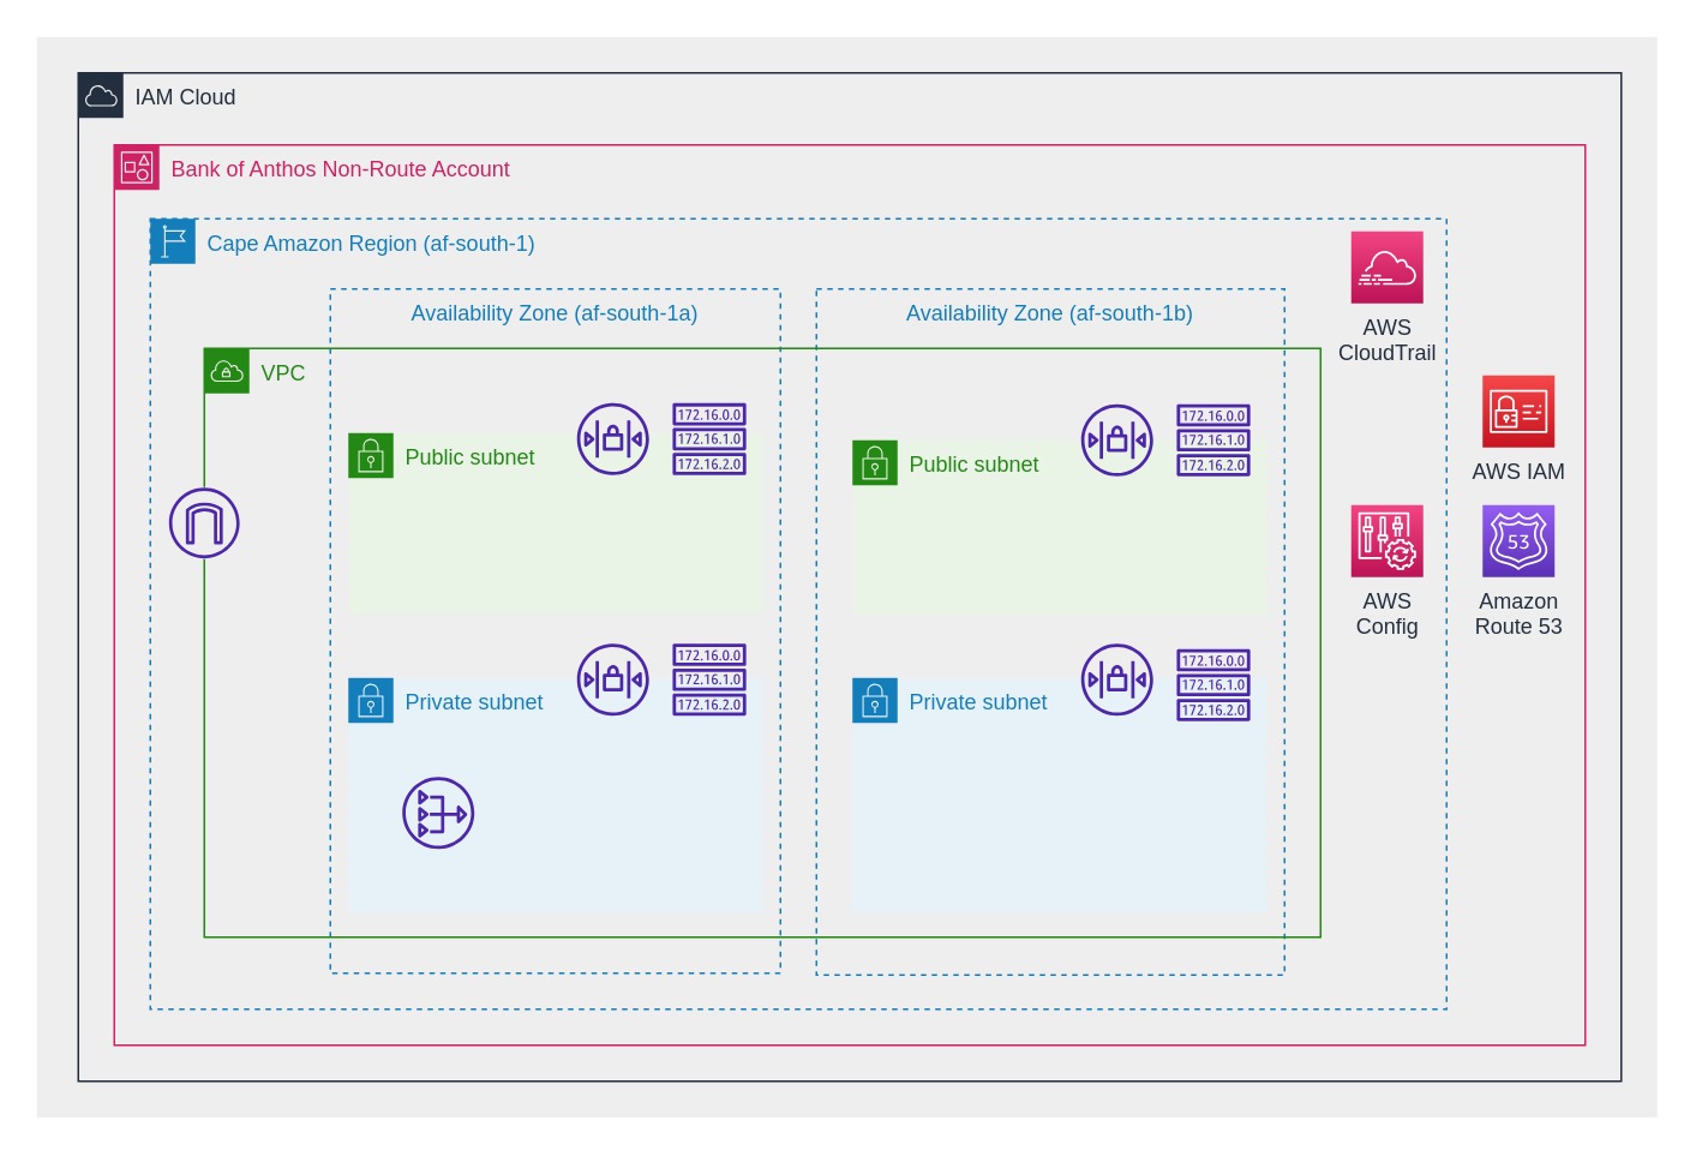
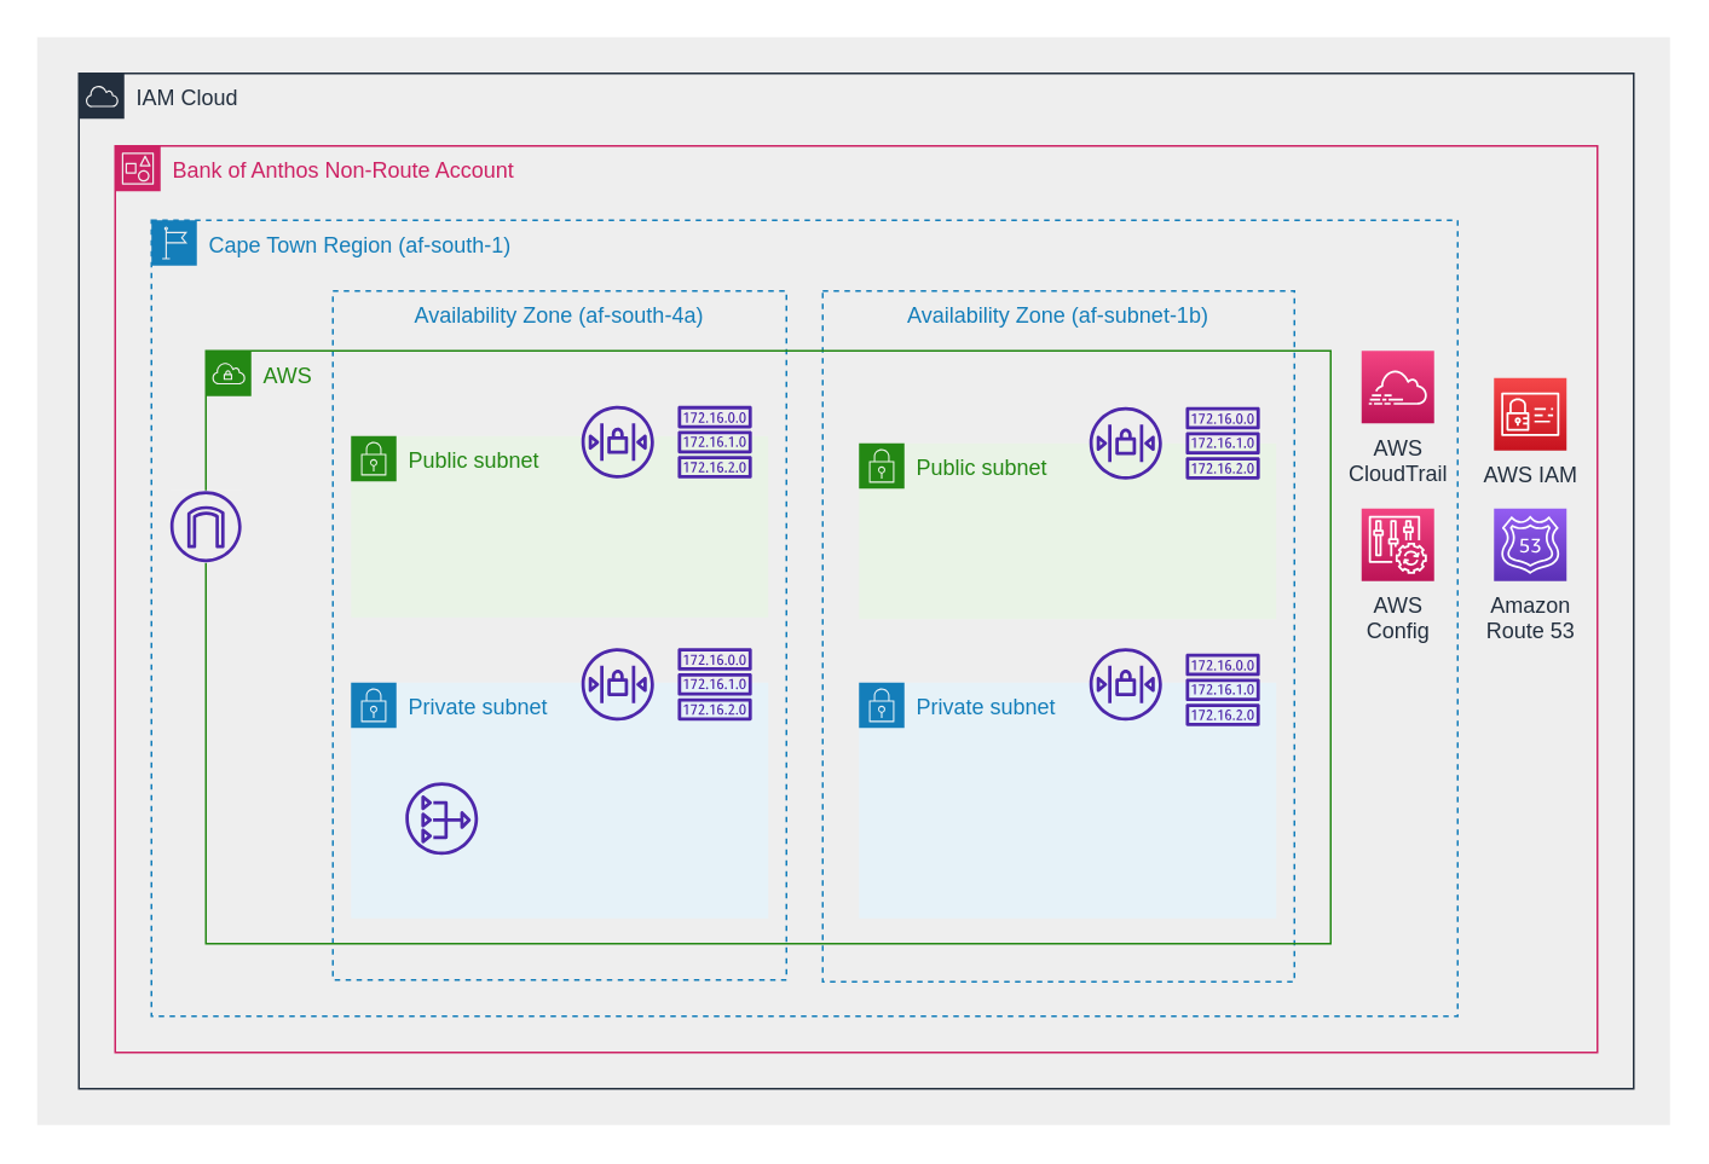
- <mxCell id="6" value="Cape Amazon Region (af-south-1)" style="points=[[0,0],[0.25,0],[0.5,0],[0.75,0],[1,0],[1,0.25],[1,0.5],[1,0.75],[1,1],[0.75,1],[0.5,1],[0.25,1],[0,1],[0,0.75],[0,0.5],[0,0.25]];outlineConnect=0;gradientColor=none;html=1;whiteSpace=wrap;fontSize=12;fontStyle=0;container=1;pointerEvents=0;collapsible=0;recursiveResize=0;shape=mxgraph.aws4.group;grIcon=mxgraph.aws4.group_region;strokeColor=#147EBA;fillColor=none;verticalAlign=top;align=left;spacingLeft=30;fontColor=#147EBA;dashed=1;" parent="5" vertex="1"><mxGeometry x="20" y="41" width="720" height="439" as="geometry" /></mxCell>
+ <mxCell id="6" value="Cape Town Region (af-south-1)" style="points=[[0,0],[0.25,0],[0.5,0],[0.75,0],[1,0],[1,0.25],[1,0.5],[1,0.75],[1,1],[0.75,1],[0.5,1],[0.25,1],[0,1],[0,0.75],[0,0.5],[0,0.25]];outlineConnect=0;gradientColor=none;html=1;whiteSpace=wrap;fontSize=12;fontStyle=0;container=1;pointerEvents=0;collapsible=0;recursiveResize=0;shape=mxgraph.aws4.group;grIcon=mxgraph.aws4.group_region;strokeColor=#147EBA;fillColor=none;verticalAlign=top;align=left;spacingLeft=30;fontColor=#147EBA;dashed=1;" parent="5" vertex="1"><mxGeometry x="20" y="41" width="720" height="439" as="geometry" /></mxCell>
- <mxCell id="26" value="AWS&lt;br&gt;CloudTrail" style="sketch=0;points=[[0,0,0],[0.25,0,0],[0.5,0,0],[0.75,0,0],[1,0,0],[0,1,0],[0.25,1,0],[0.5,1,0],[0.75,1,0],[1,1,0],[0,0.25,0],[0,0.5,0],[0,0.75,0],[1,0.25,0],[1,0.5,0],[1,0.75,0]];points=[[0,0,0],[0.25,0,0],[0.5,0,0],[0.75,0,0],[1,0,0],[0,1,0],[0.25,1,0],[0.5,1,0],[0.75,1,0],[1,1,0],[0,0.25,0],[0,0.5,0],[0,0.75,0],[1,0.25,0],[1,0.5,0],[1,0.75,0]];outlineConnect=0;fontColor=#232F3E;gradientColor=#F34482;gradientDirection=north;fillColor=#BC1356;strokeColor=#ffffff;dashed=0;verticalLabelPosition=bottom;verticalAlign=top;align=center;html=1;fontSize=12;fontStyle=0;aspect=fixed;shape=mxgraph.aws4.resourceIcon;resIcon=mxgraph.aws4.cloudtrail;" parent="1" vertex="1"><mxGeometry x="750" y="128" width="40" height="40" as="geometry" /></mxCell>
+ <mxCell id="26" value="AWS&lt;br&gt;CloudTrail" style="sketch=0;points=[[0,0,0],[0.25,0,0],[0.5,0,0],[0.75,0,0],[1,0,0],[0,1,0],[0.25,1,0],[0.5,1,0],[0.75,1,0],[1,1,0],[0,0.25,0],[0,0.5,0],[0,0.75,0],[1,0.25,0],[1,0.5,0],[1,0.75,0]];points=[[0,0,0],[0.25,0,0],[0.5,0,0],[0.75,0,0],[1,0,0],[0,1,0],[0.25,1,0],[0.5,1,0],[0.75,1,0],[1,1,0],[0,0.25,0],[0,0.5,0],[0,0.75,0],[1,0.25,0],[1,0.5,0],[1,0.75,0]];outlineConnect=0;fontColor=#232F3E;gradientColor=#F34482;gradientDirection=north;fillColor=#BC1356;strokeColor=#ffffff;dashed=0;verticalLabelPosition=bottom;verticalAlign=top;align=center;html=1;fontSize=12;fontStyle=0;aspect=fixed;shape=mxgraph.aws4.resourceIcon;resIcon=mxgraph.aws4.cloudtrail;" parent="1" vertex="1"><mxGeometry x="750" y="193" width="40" height="40" as="geometry" /></mxCell>
- <mxCell id="4" value="Availability Zone (af-south-1a)" style="fillColor=none;strokeColor=#147EBA;dashed=1;verticalAlign=top;fontStyle=0;fontColor=#147EBA;whiteSpace=wrap;html=1;" parent="1" vertex="1"><mxGeometry x="183" y="160" width="250" height="380" as="geometry" /></mxCell>
+ <mxCell id="4" value="Availability Zone (af-south-4a)" style="fillColor=none;strokeColor=#147EBA;dashed=1;verticalAlign=top;fontStyle=0;fontColor=#147EBA;whiteSpace=wrap;html=1;" parent="1" vertex="1"><mxGeometry x="183" y="160" width="250" height="380" as="geometry" /></mxCell>
- <mxCell id="7" value="Availability Zone (af-south-1b)" style="fillColor=none;strokeColor=#147EBA;dashed=1;verticalAlign=top;fontStyle=0;fontColor=#147EBA;whiteSpace=wrap;html=1;" parent="6" vertex="1"><mxGeometry x="370" y="39" width="260" height="381" as="geometry" /></mxCell>
+ <mxCell id="7" value="Availability Zone (af-subnet-1b)" style="fillColor=none;strokeColor=#147EBA;dashed=1;verticalAlign=top;fontStyle=0;fontColor=#147EBA;whiteSpace=wrap;html=1;" parent="6" vertex="1"><mxGeometry x="370" y="39" width="260" height="381" as="geometry" /></mxCell>
- <mxCell id="19" value="&lt;font color=&quot;#248814&quot;&gt;VPC&lt;/font&gt;" style="points=[[0,0],[0.25,0],[0.5,0],[0.75,0],[1,0],[1,0.25],[1,0.5],[1,0.75],[1,1],[0.75,1],[0.5,1],[0.25,1],[0,1],[0,0.75],[0,0.5],[0,0.25]];outlineConnect=0;gradientColor=none;html=1;whiteSpace=wrap;fontSize=12;fontStyle=0;container=0;pointerEvents=0;collapsible=0;recursiveResize=0;shape=mxgraph.aws4.group;grIcon=mxgraph.aws4.group_vpc;strokeColor=#248814;fillColor=none;verticalAlign=top;align=left;spacingLeft=30;fontColor=#AAB7B8;dashed=0;" parent="1" vertex="1"><mxGeometry x="113" y="193" width="620" height="327" as="geometry" /></mxCell>
+ <mxCell id="19" value="&lt;font color=&quot;#248814&quot;&gt;AWS&lt;/font&gt;" style="points=[[0,0],[0.25,0],[0.5,0],[0.75,0],[1,0],[1,0.25],[1,0.5],[1,0.75],[1,1],[0.75,1],[0.5,1],[0.25,1],[0,1],[0,0.75],[0,0.5],[0,0.25]];outlineConnect=0;gradientColor=none;html=1;whiteSpace=wrap;fontSize=12;fontStyle=0;container=0;pointerEvents=0;collapsible=0;recursiveResize=0;shape=mxgraph.aws4.group;grIcon=mxgraph.aws4.group_vpc;strokeColor=#248814;fillColor=none;verticalAlign=top;align=left;spacingLeft=30;fontColor=#AAB7B8;dashed=0;" parent="1" vertex="1"><mxGeometry x="113" y="193" width="620" height="327" as="geometry" /></mxCell>
